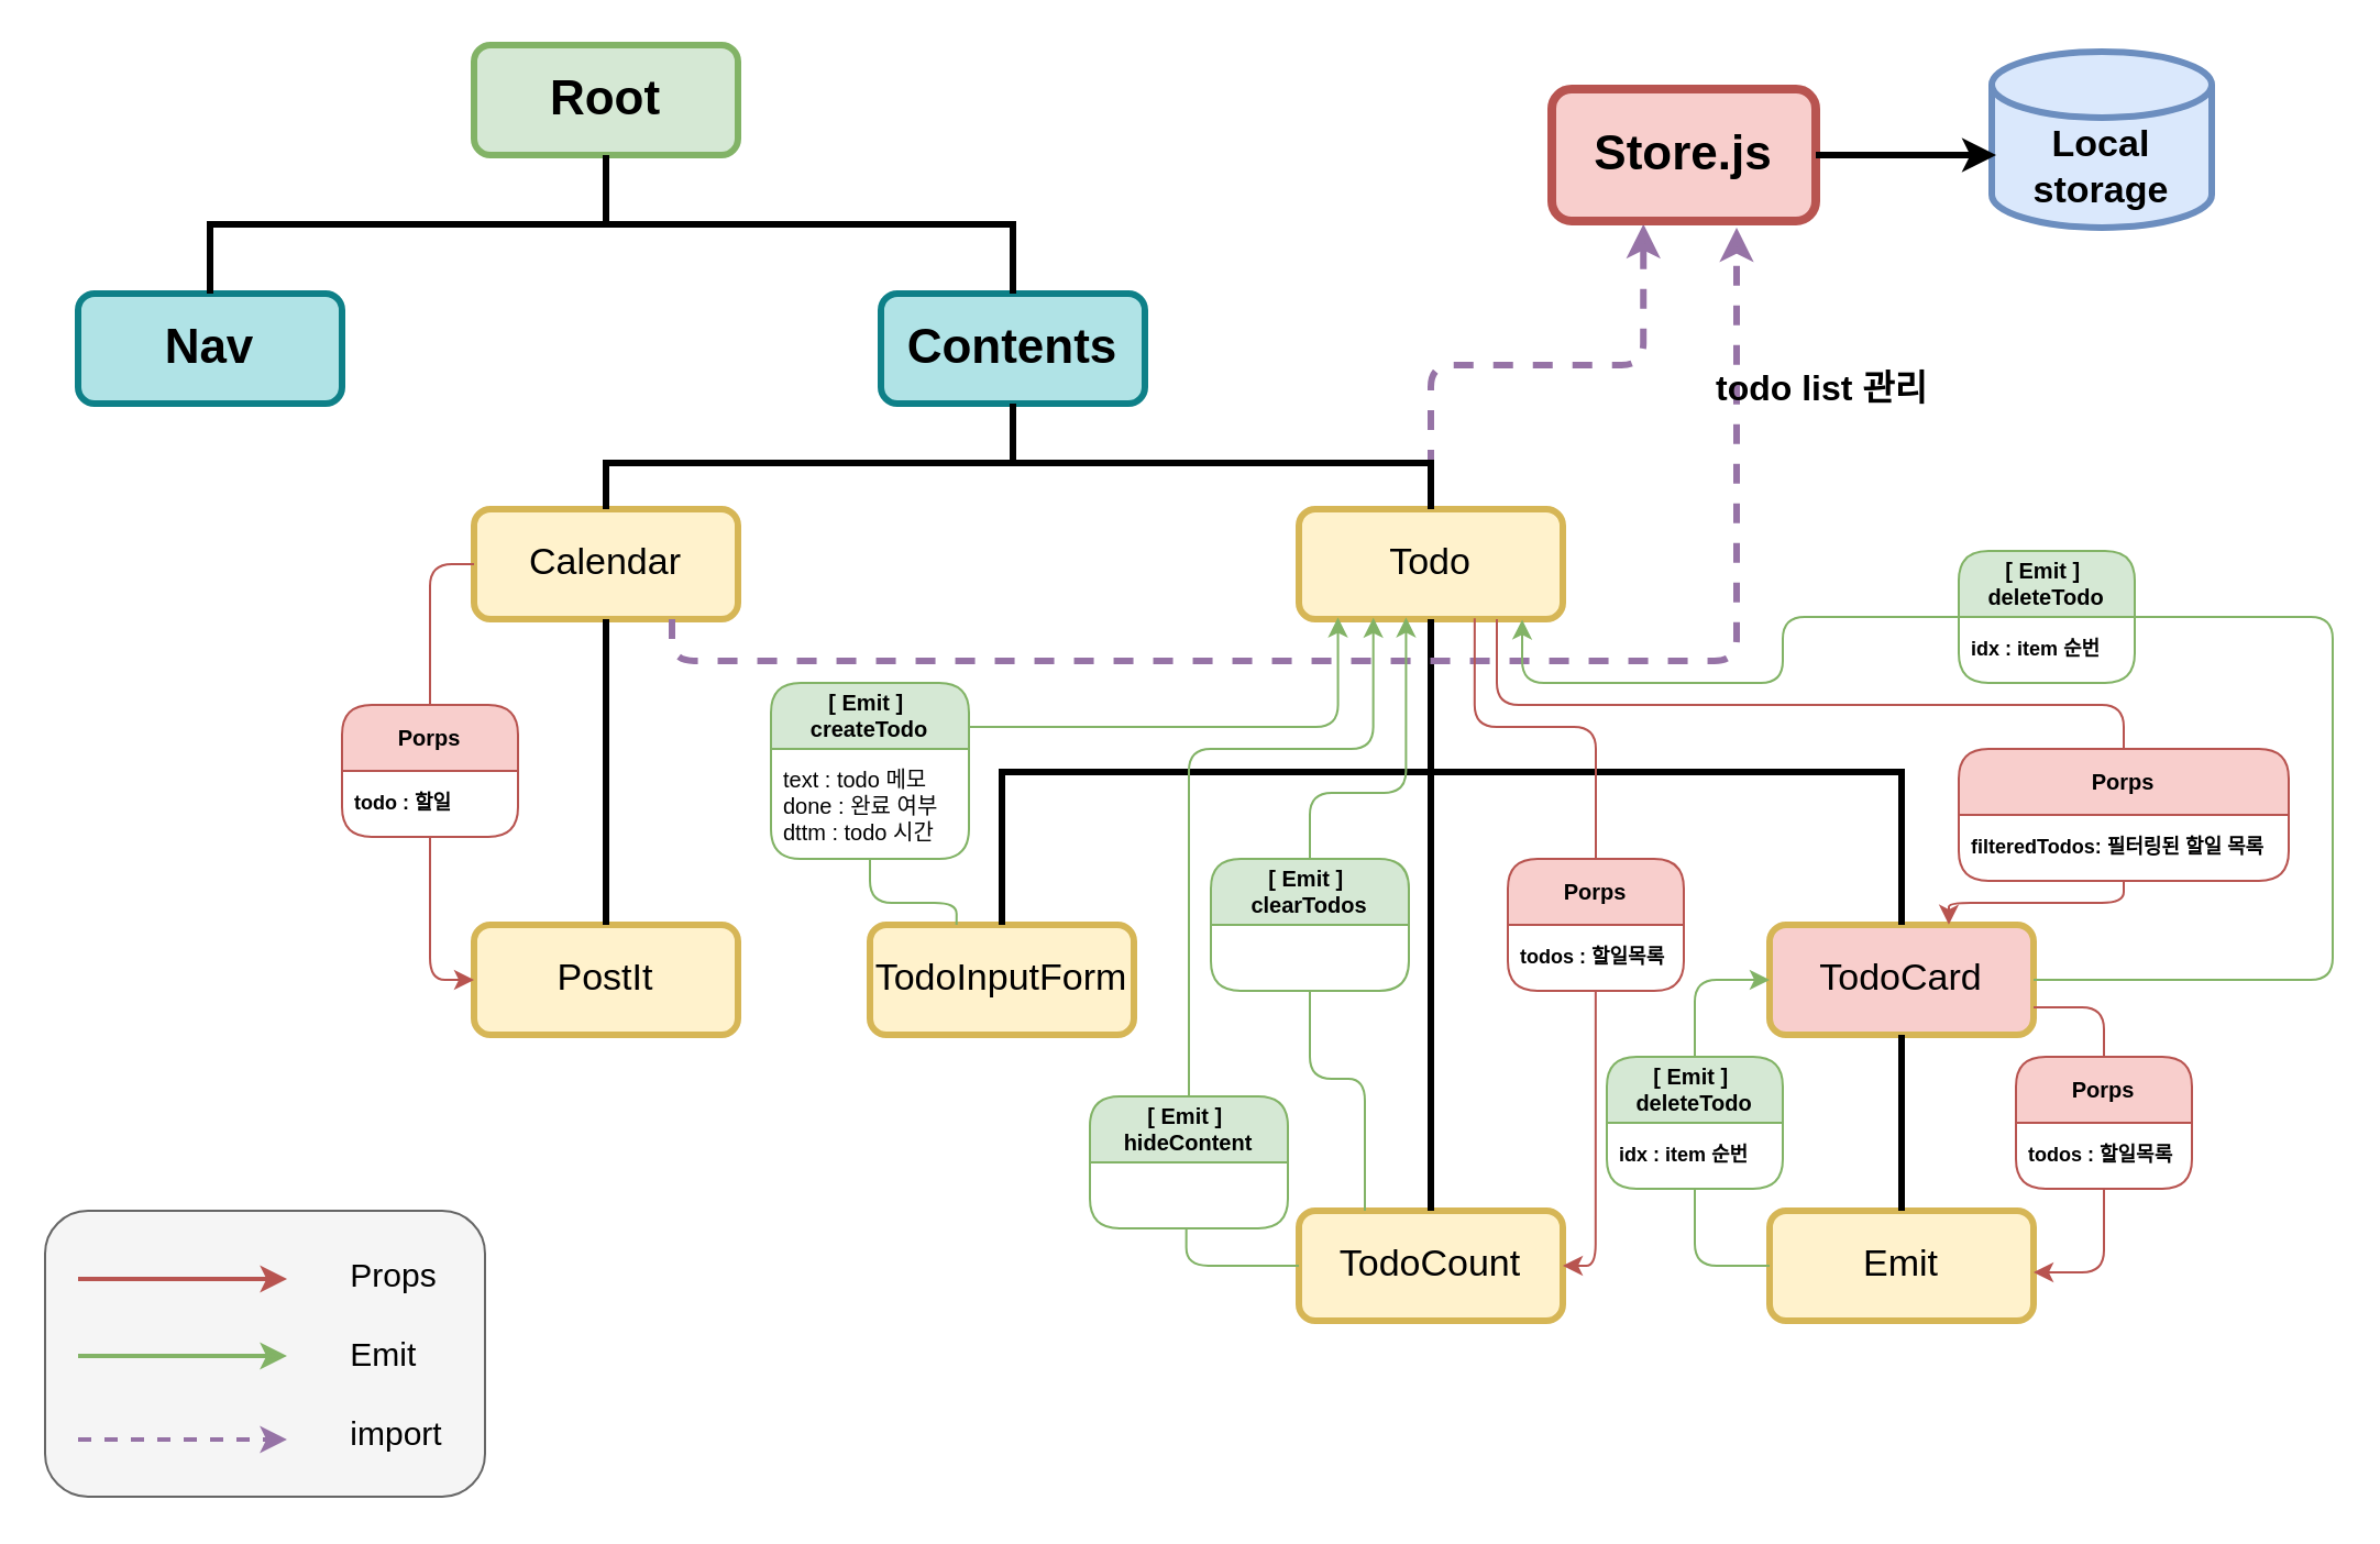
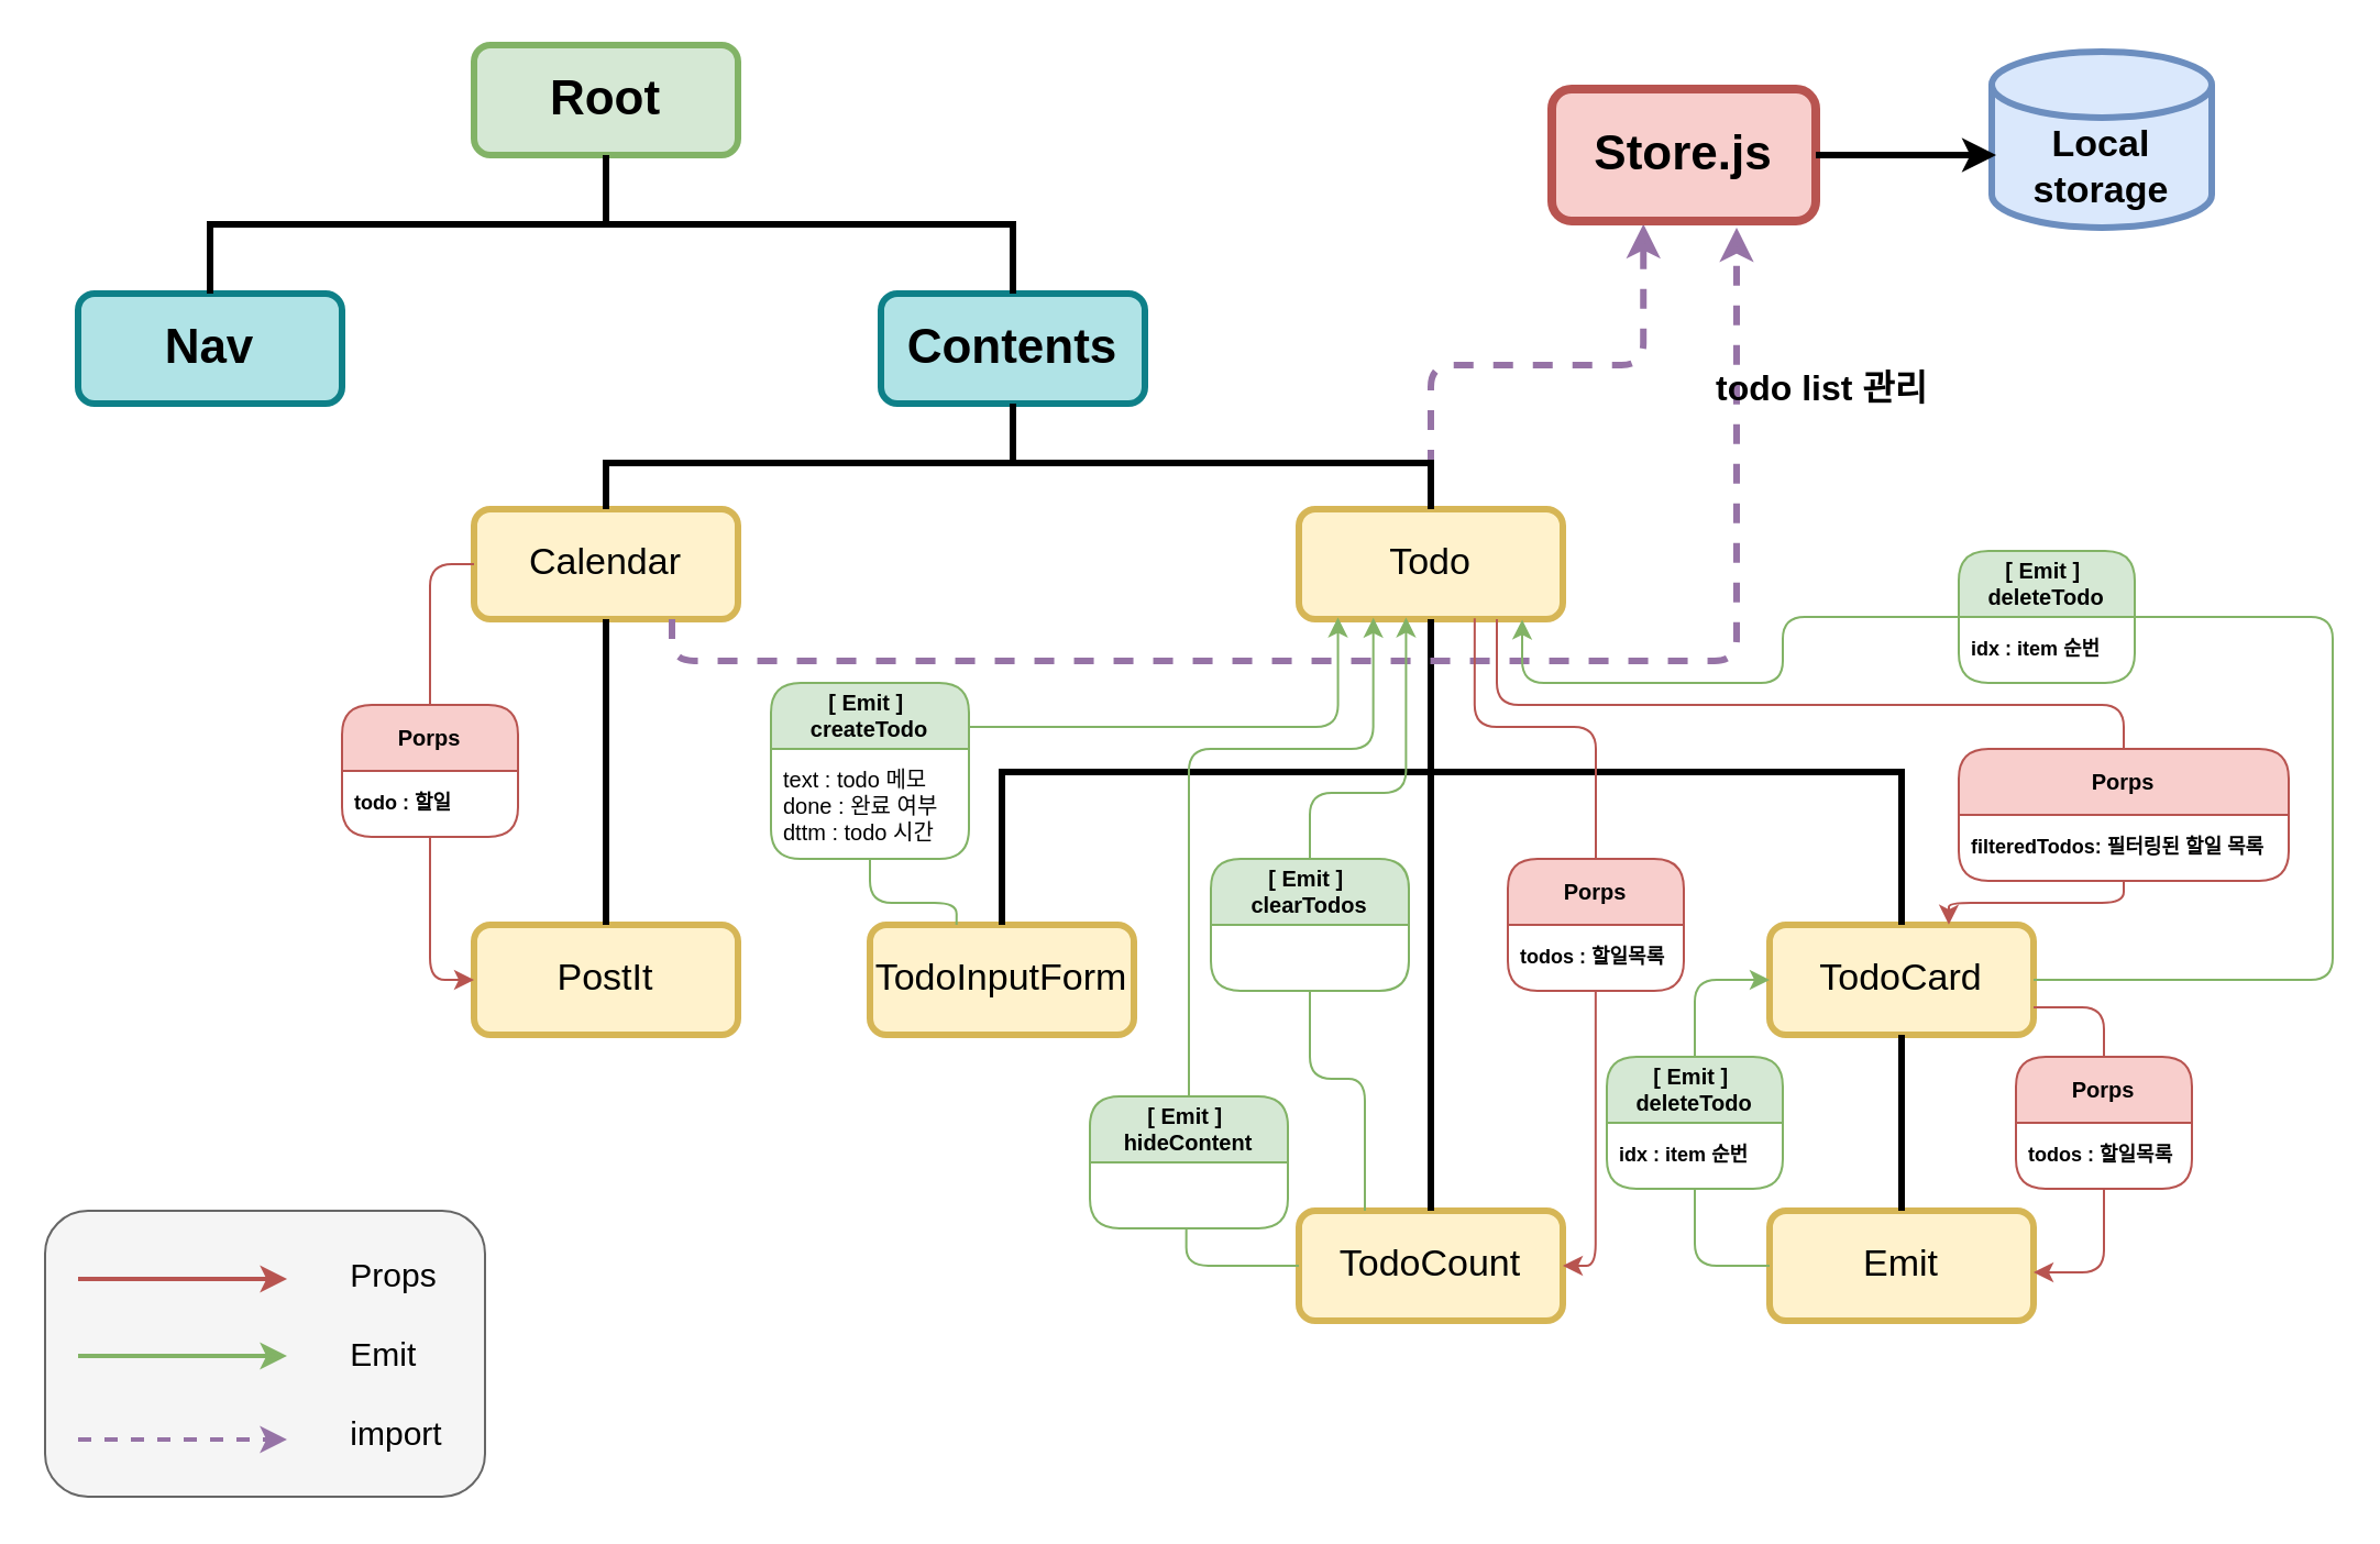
- <mxCell id="13" value="TodoCard" style="rounded=1;whiteSpace=wrap;html=1;fontSize=17;strokeWidth=3;fillColor=#f8cecc;strokeColor=#d6b656;" parent="1" vertex="1"><mxGeometry x="804" y="420" width="120" height="50" as="geometry" /></mxCell>
+ <mxCell id="13" value="TodoCard" style="rounded=1;whiteSpace=wrap;html=1;fontSize=17;strokeWidth=3;fillColor=#fff2cc;strokeColor=#d6b656;" parent="1" vertex="1"><mxGeometry x="804" y="420" width="120" height="50" as="geometry" /></mxCell>
